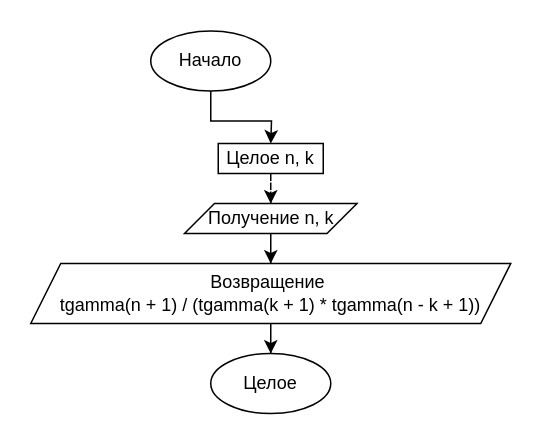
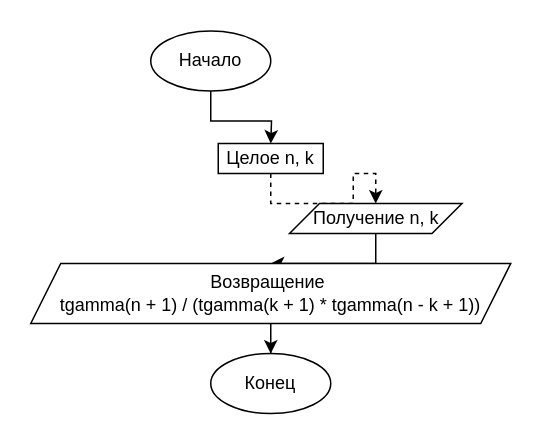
- <mxCell id="8" value="Получение n, k" style="shape=parallelogram;perimeter=parallelogramPerimeter;whiteSpace=wrap;html=1;fixedSize=1;" vertex="1" parent="1"><mxGeometry x="122.5" y="135" width="115" height="20" as="geometry" /></mxCell>
+ <mxCell id="8" value="Получение n, k" style="shape=parallelogram;perimeter=parallelogramPerimeter;whiteSpace=wrap;html=1;fixedSize=1;" vertex="1" parent="1"><mxGeometry x="192.5" y="135" width="115" height="20" as="geometry" /></mxCell>
- <mxCell id="4" value="Целое" style="ellipse;whiteSpace=wrap;html=1;" vertex="1" parent="1"><mxGeometry x="140" y="235" width="80" height="40" as="geometry" /></mxCell>
+ <mxCell id="4" value="Конец" style="ellipse;whiteSpace=wrap;html=1;" vertex="1" parent="1"><mxGeometry x="140" y="235" width="80" height="40" as="geometry" /></mxCell>
